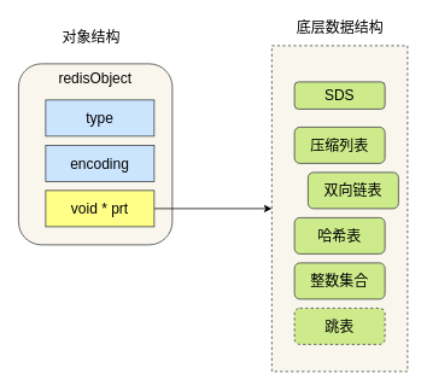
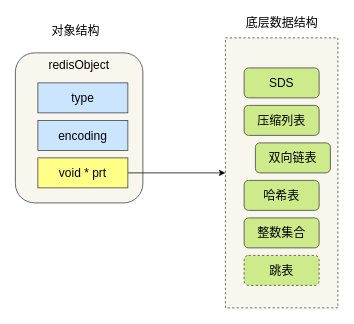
- <mxCell id="8" value="SDS" style="rounded=1;whiteSpace=wrap;html=1;fontSize=16;fillColor=#cdeb8b;strokeColor=#36393d;" vertex="1" parent="1"><mxGeometry x="325" y="90" width="100" height="30" as="geometry" /></mxCell>
+ <mxCell id="8" value="SDS" style="rounded=1;whiteSpace=wrap;html=1;fontSize=16;fillColor=#cdeb8b;strokeColor=#36393d;" vertex="1" parent="1"><mxGeometry x="325" y="90" width="100" height="40" as="geometry" /></mxCell>
